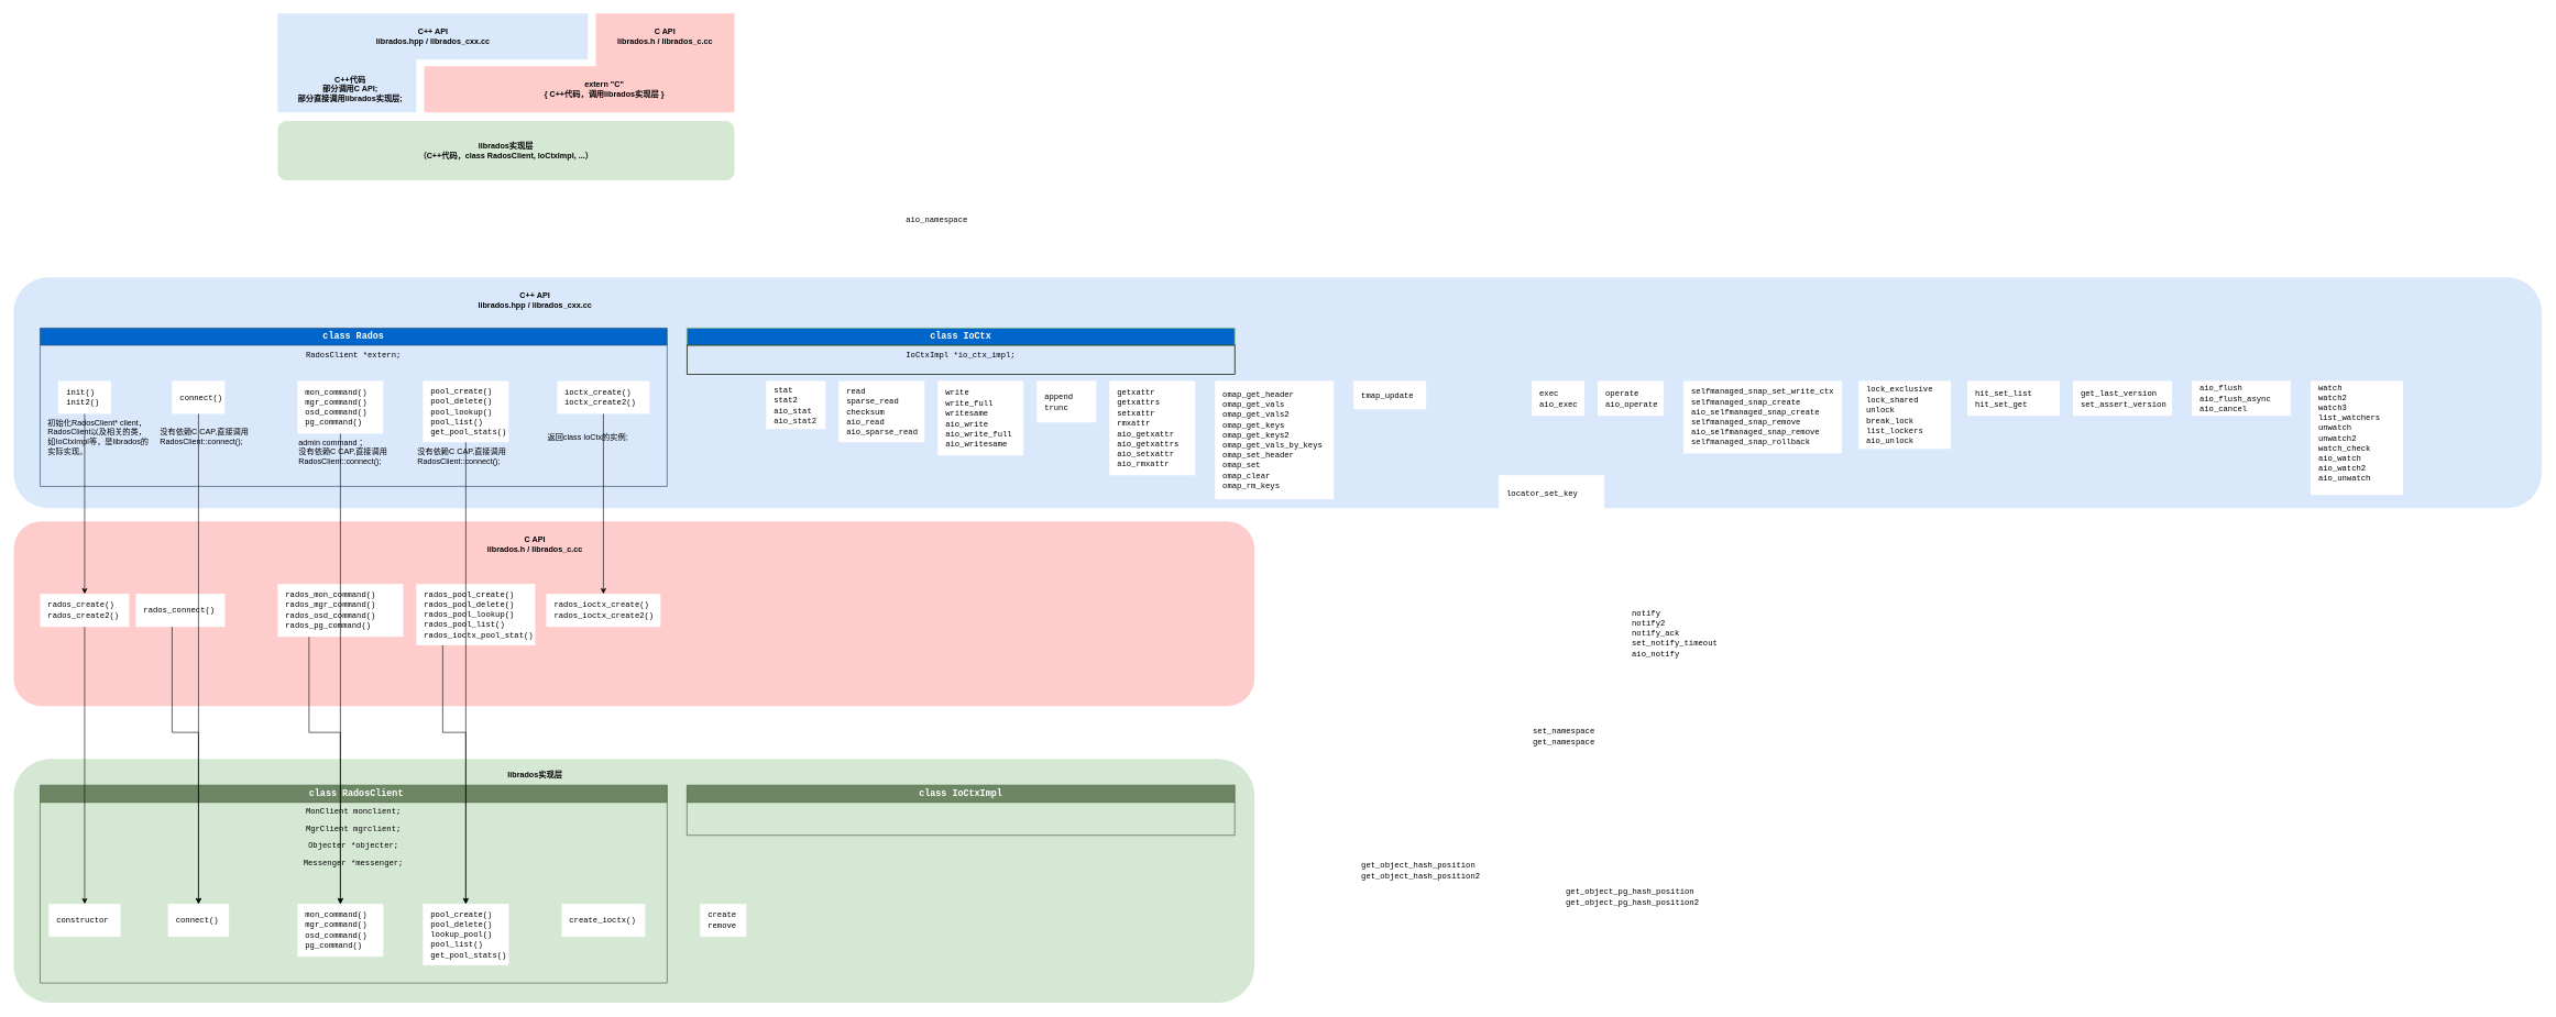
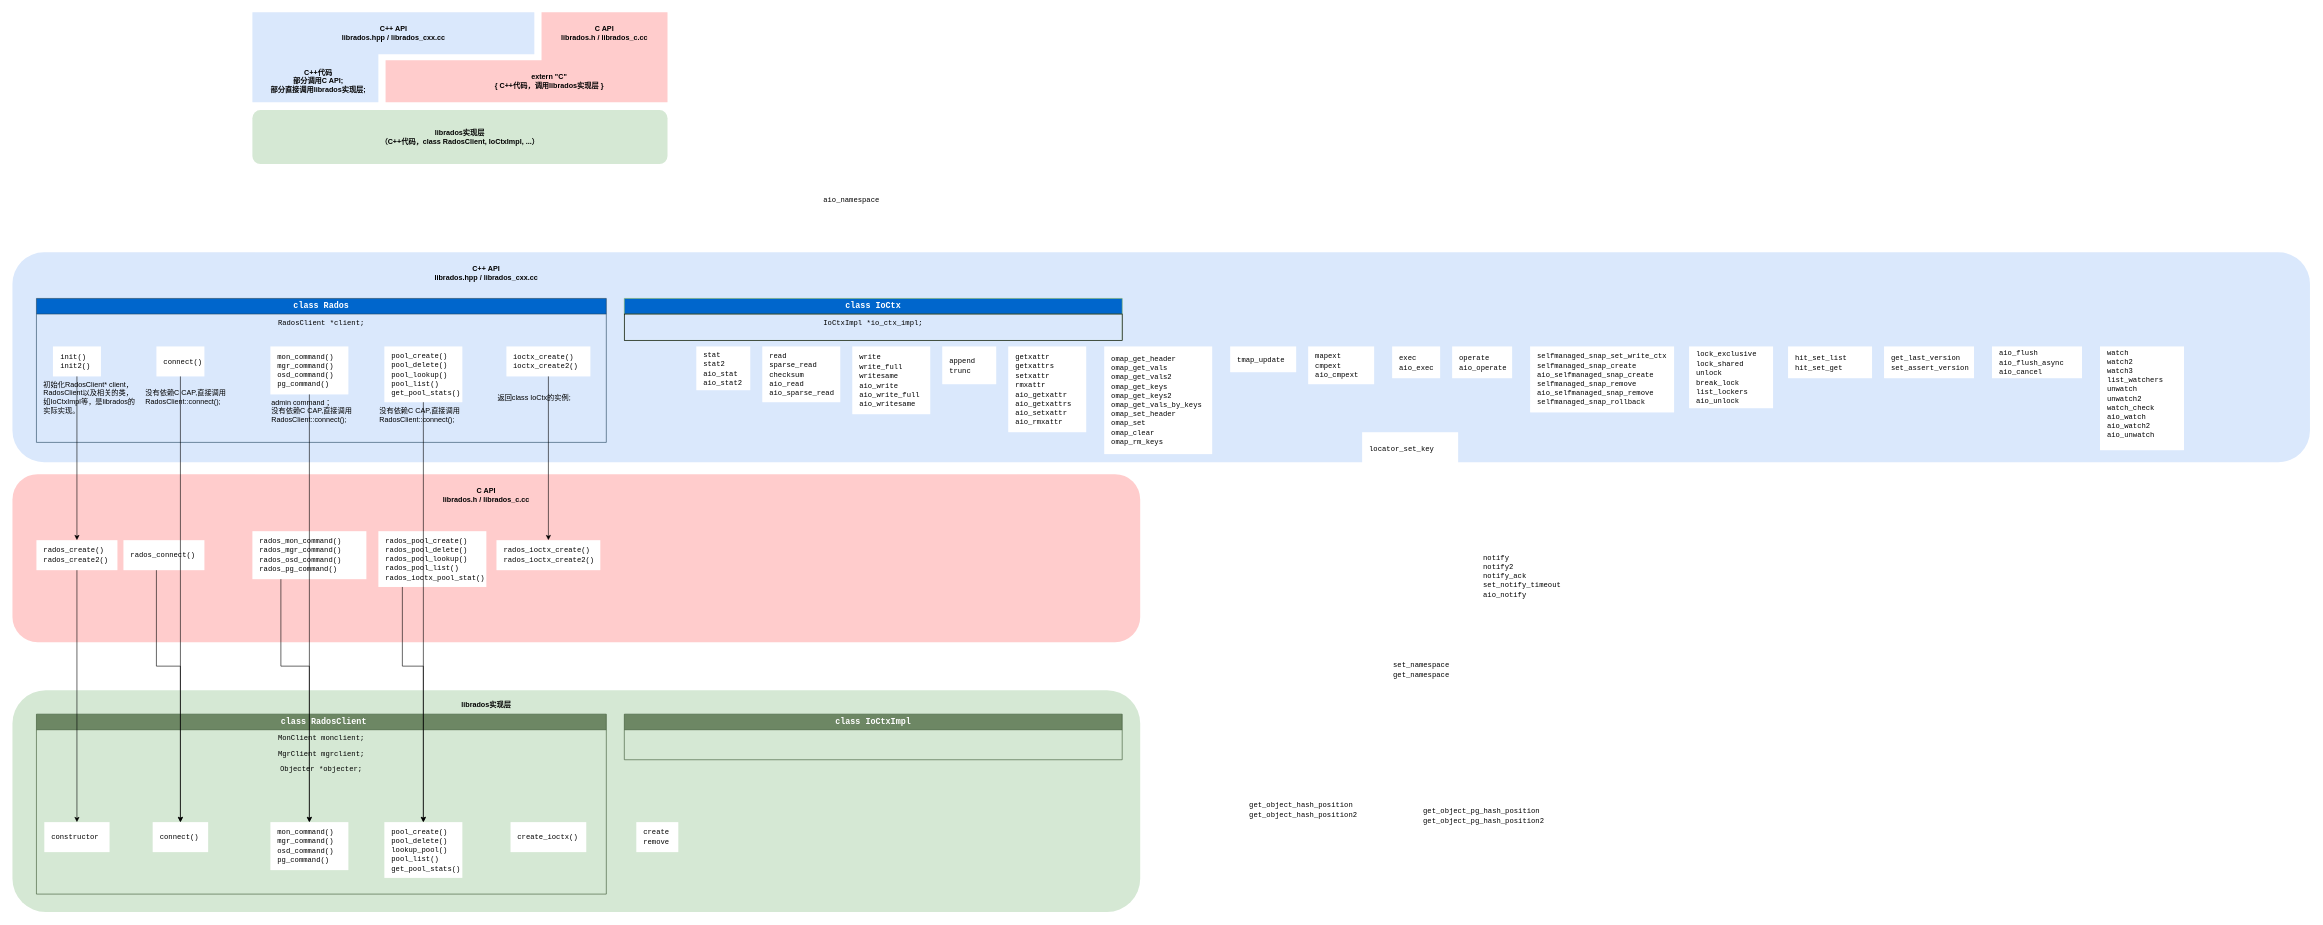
- <mxCell id="6" value="&lt;font face=&quot;Courier New&quot;&gt;RadosClient *extern;&lt;/font&gt;" style="text;align=center;verticalAlign=top;spacingLeft=4;spacingRight=4;overflow=hidden;rotatable=0;points=[[0,0.5],[1,0.5]];portConstraint=eastwest;whiteSpace=wrap;html=1;" parent="5" vertex="1"><mxGeometry y="26" width="950" height="214" as="geometry" /></mxCell>
+ <mxCell id="6" value="&lt;font face=&quot;Courier New&quot;&gt;RadosClient *client;&lt;/font&gt;" style="text;align=center;verticalAlign=top;spacingLeft=4;spacingRight=4;overflow=hidden;rotatable=0;points=[[0,0.5],[1,0.5]];portConstraint=eastwest;whiteSpace=wrap;html=1;" parent="5" vertex="1"><mxGeometry y="26" width="950" height="214" as="geometry" /></mxCell>
+ <mxCell id="66" value="&lt;font face=&quot;Courier New&quot;&gt;mapext&lt;br&gt;cmpext&lt;br&gt;aio_cmpext&lt;br&gt;&lt;/font&gt;" style="rounded=0;whiteSpace=wrap;html=1;strokeColor=none;fillColor=#FFFFFF;align=left;spacingLeft=10;spacingRight=10;" vertex="1" parent="1"><mxGeometry x="2180" y="577" width="110" height="63" as="geometry" /></mxCell>
- <mxCell id="47" value="&lt;font face=&quot;Courier New&quot;&gt;Messenger *messenger;&lt;br&gt;&lt;/font&gt;" style="text;strokeColor=none;fillColor=none;align=center;verticalAlign=top;spacingLeft=4;spacingRight=4;overflow=hidden;rotatable=0;points=[[0,0.5],[1,0.5]];portConstraint=eastwest;whiteSpace=wrap;html=1;" parent="1" vertex="1"><mxGeometry x="80" y="1294" width="910" height="26" as="geometry" /></mxCell>
- <mxCell id="71" value="&lt;font face=&quot;Courier New&quot;&gt;get_object_hash_position&lt;br&gt;get_object_hash_position2&lt;br&gt;&lt;/font&gt;" style="rounded=0;whiteSpace=wrap;html=1;strokeColor=none;fillColor=#FFFFFF;align=left;spacingLeft=10;spacingRight=10;" vertex="1" parent="1"><mxGeometry x="2050" y="1220" width="160" height="200" as="geometry" /></mxCell>
+ <mxCell id="71" value="&lt;font face=&quot;Courier New&quot;&gt;get_object_hash_position&lt;br&gt;get_object_hash_position2&lt;br&gt;&lt;/font&gt;" style="rounded=0;whiteSpace=wrap;html=1;strokeColor=none;fillColor=#FFFFFF;align=left;spacingLeft=10;spacingRight=10;" vertex="1" parent="1"><mxGeometry x="2070" y="1250" width="160" height="200" as="geometry" /></mxCell>
